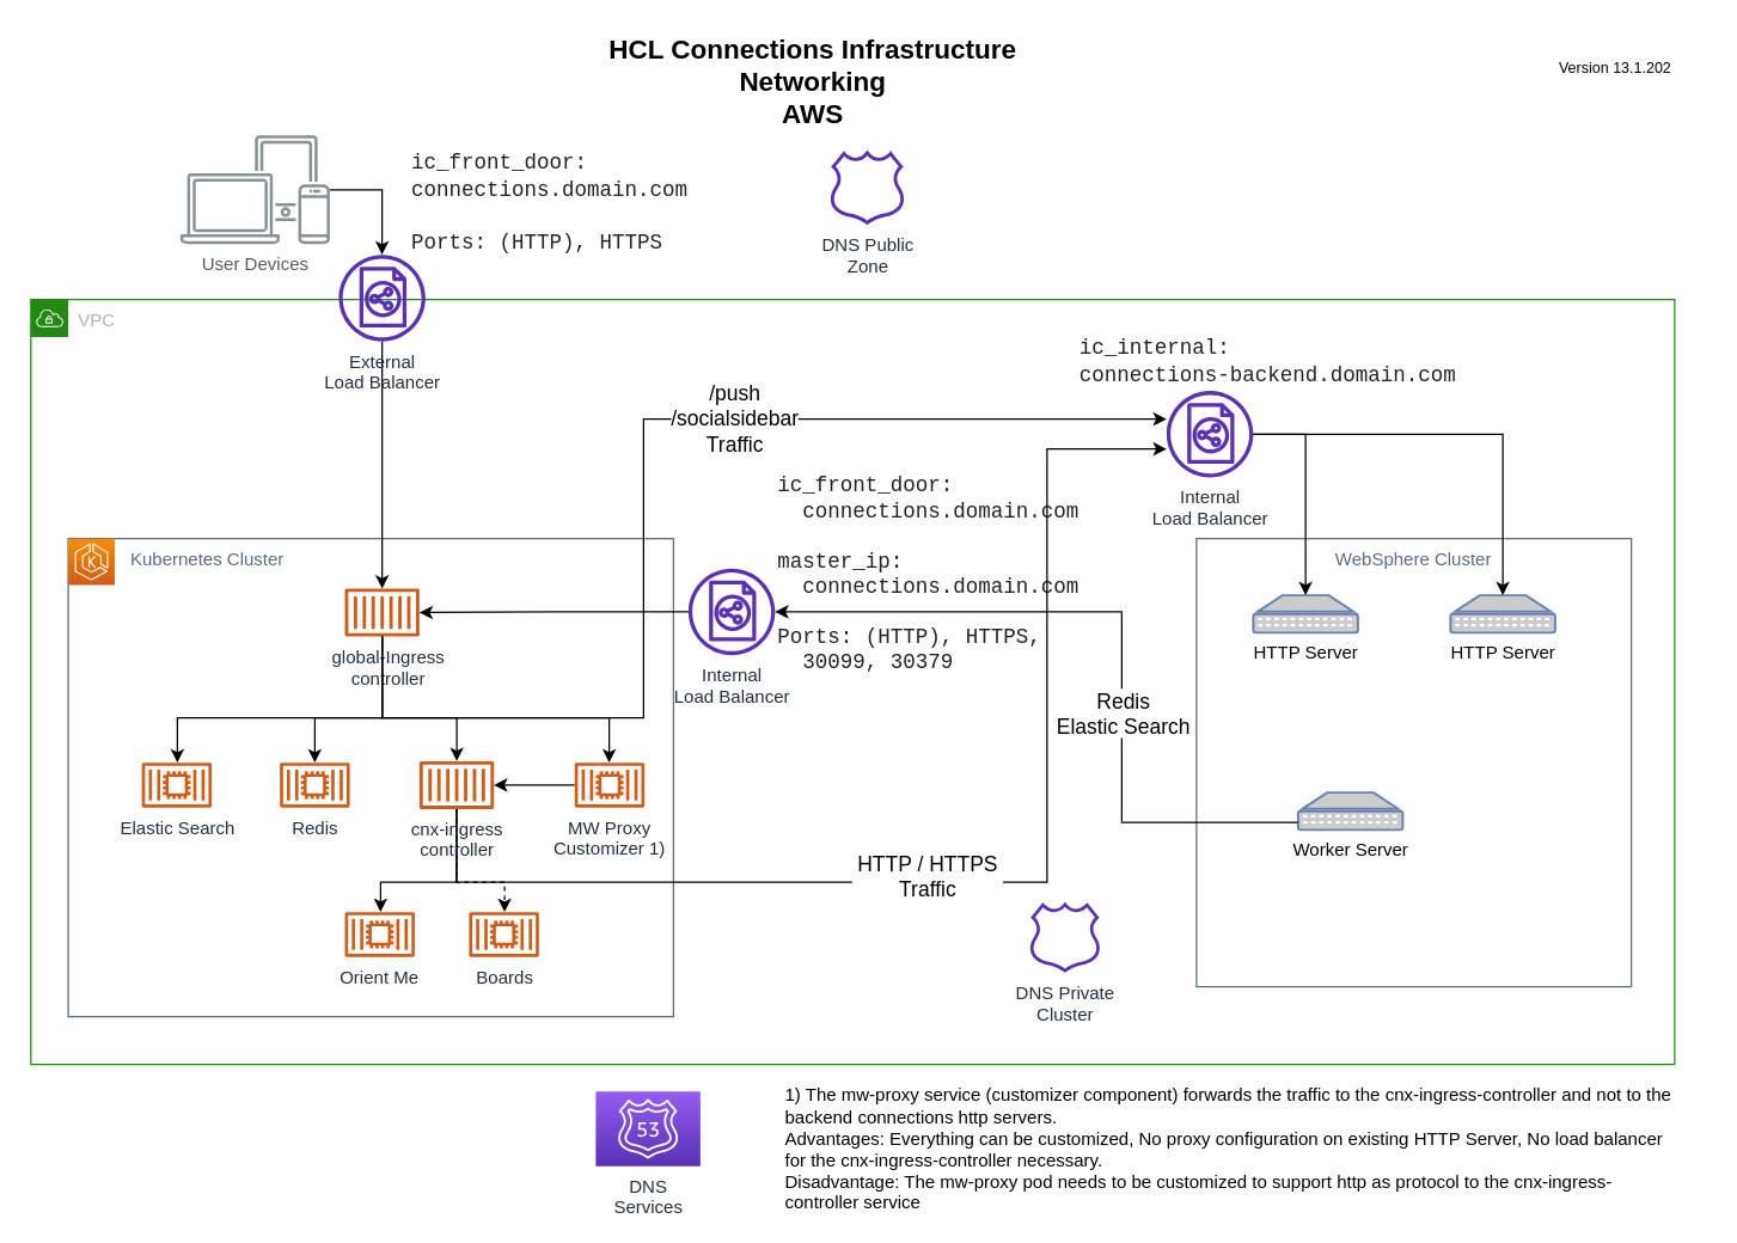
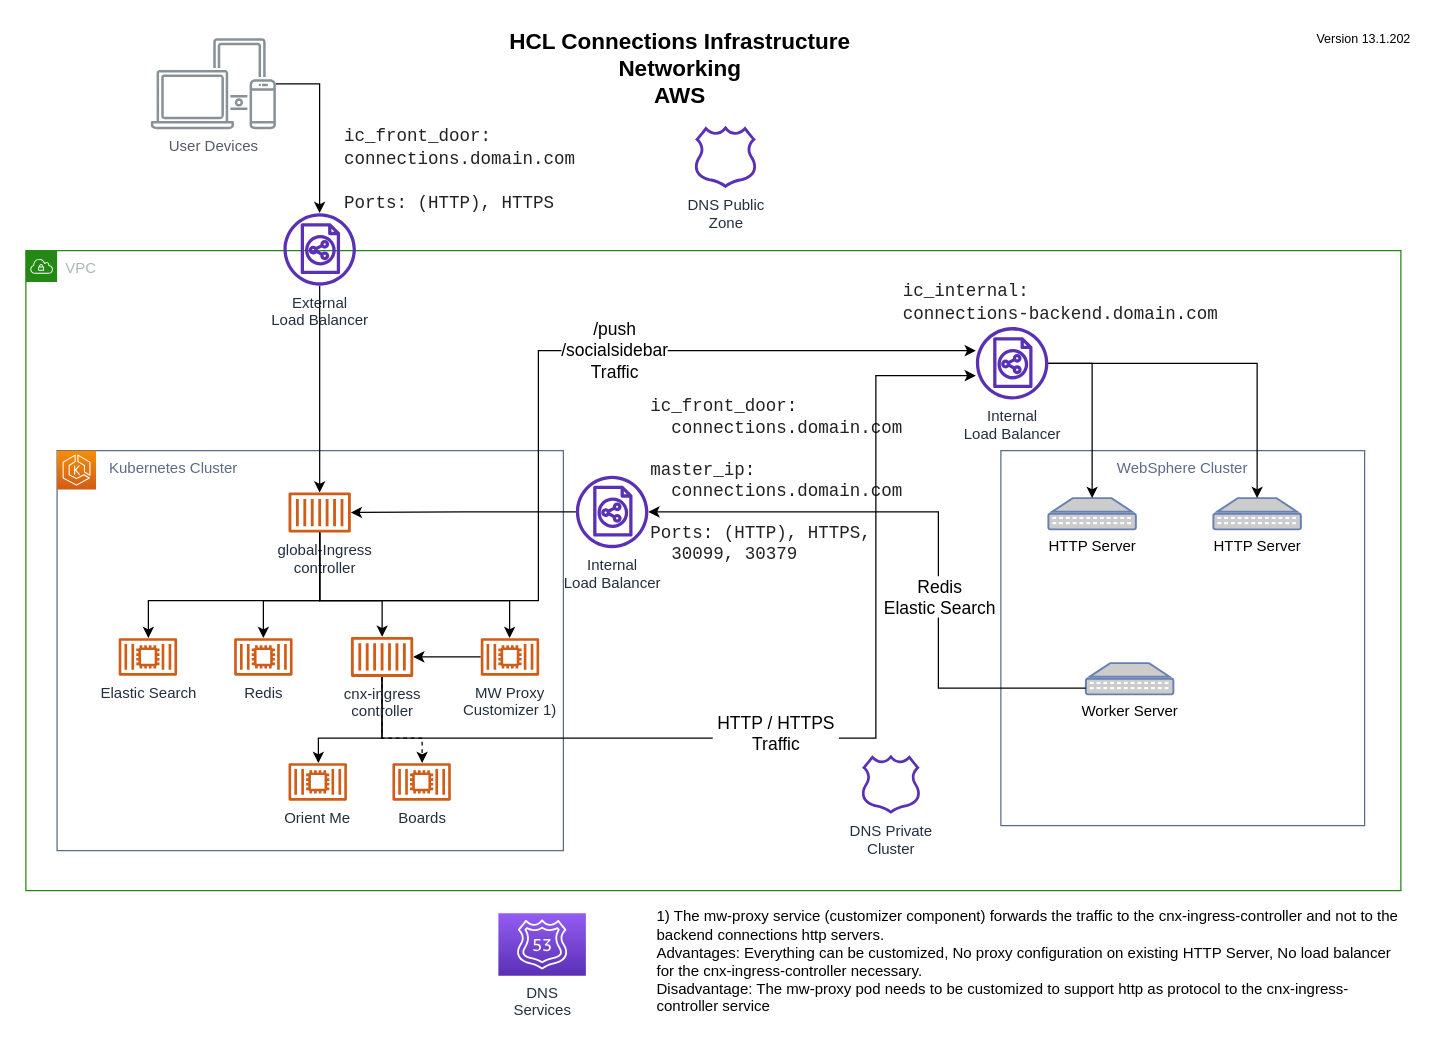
- <mxCell id="27" value="Version 13.1.202" style="text;html=1;resizable=0;autosize=1;align=center;verticalAlign=middle;points=[];fillColor=none;strokeColor=none;rounded=0;fontSize=10;" parent="1" vertex="1"><mxGeometry x="1030" y="35" width="100" height="20" as="geometry" /></mxCell>
+ <mxCell id="27" value="Version 13.1.202" style="text;html=1;resizable=0;autosize=1;align=center;verticalAlign=middle;points=[];fillColor=none;strokeColor=none;rounded=0;fontSize=10;" parent="1" vertex="1"><mxGeometry x="1040" y="20" width="100" height="20" as="geometry" /></mxCell>
- <mxCell id="25" value="User Devices" style="outlineConnect=0;gradientColor=none;fontColor=#545B64;strokeColor=none;fillColor=#879196;dashed=0;verticalLabelPosition=bottom;verticalAlign=top;align=center;html=1;fontSize=12;fontStyle=0;aspect=fixed;shape=mxgraph.aws4.illustration_devices;pointerEvents=1" parent="1" vertex="1"><mxGeometry x="120" y="90" width="100" height="73" as="geometry" /></mxCell>
+ <mxCell id="25" value="User Devices" style="outlineConnect=0;gradientColor=none;fontColor=#545B64;strokeColor=none;fillColor=#879196;dashed=0;verticalLabelPosition=bottom;verticalAlign=top;align=center;html=1;fontSize=12;fontStyle=0;aspect=fixed;shape=mxgraph.aws4.illustration_devices;pointerEvents=1" parent="1" vertex="1"><mxGeometry x="120" y="30" width="100" height="73" as="geometry" /></mxCell>
